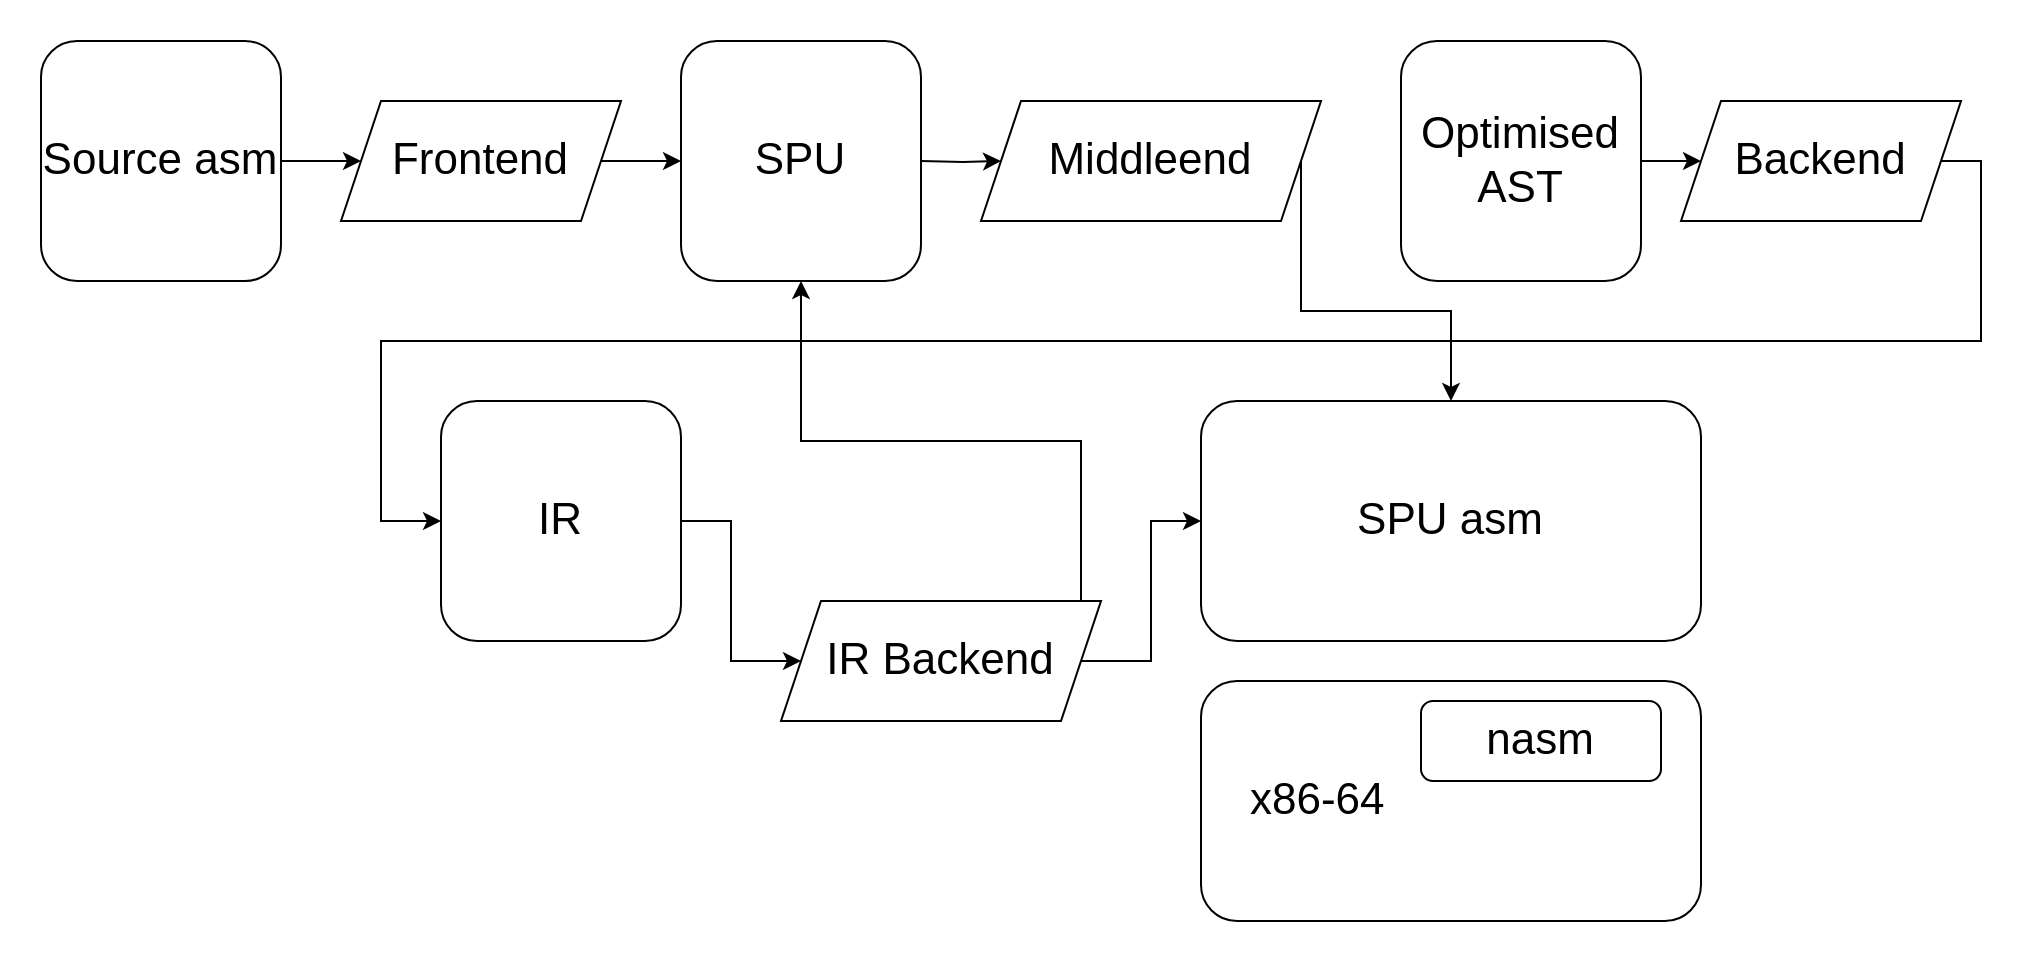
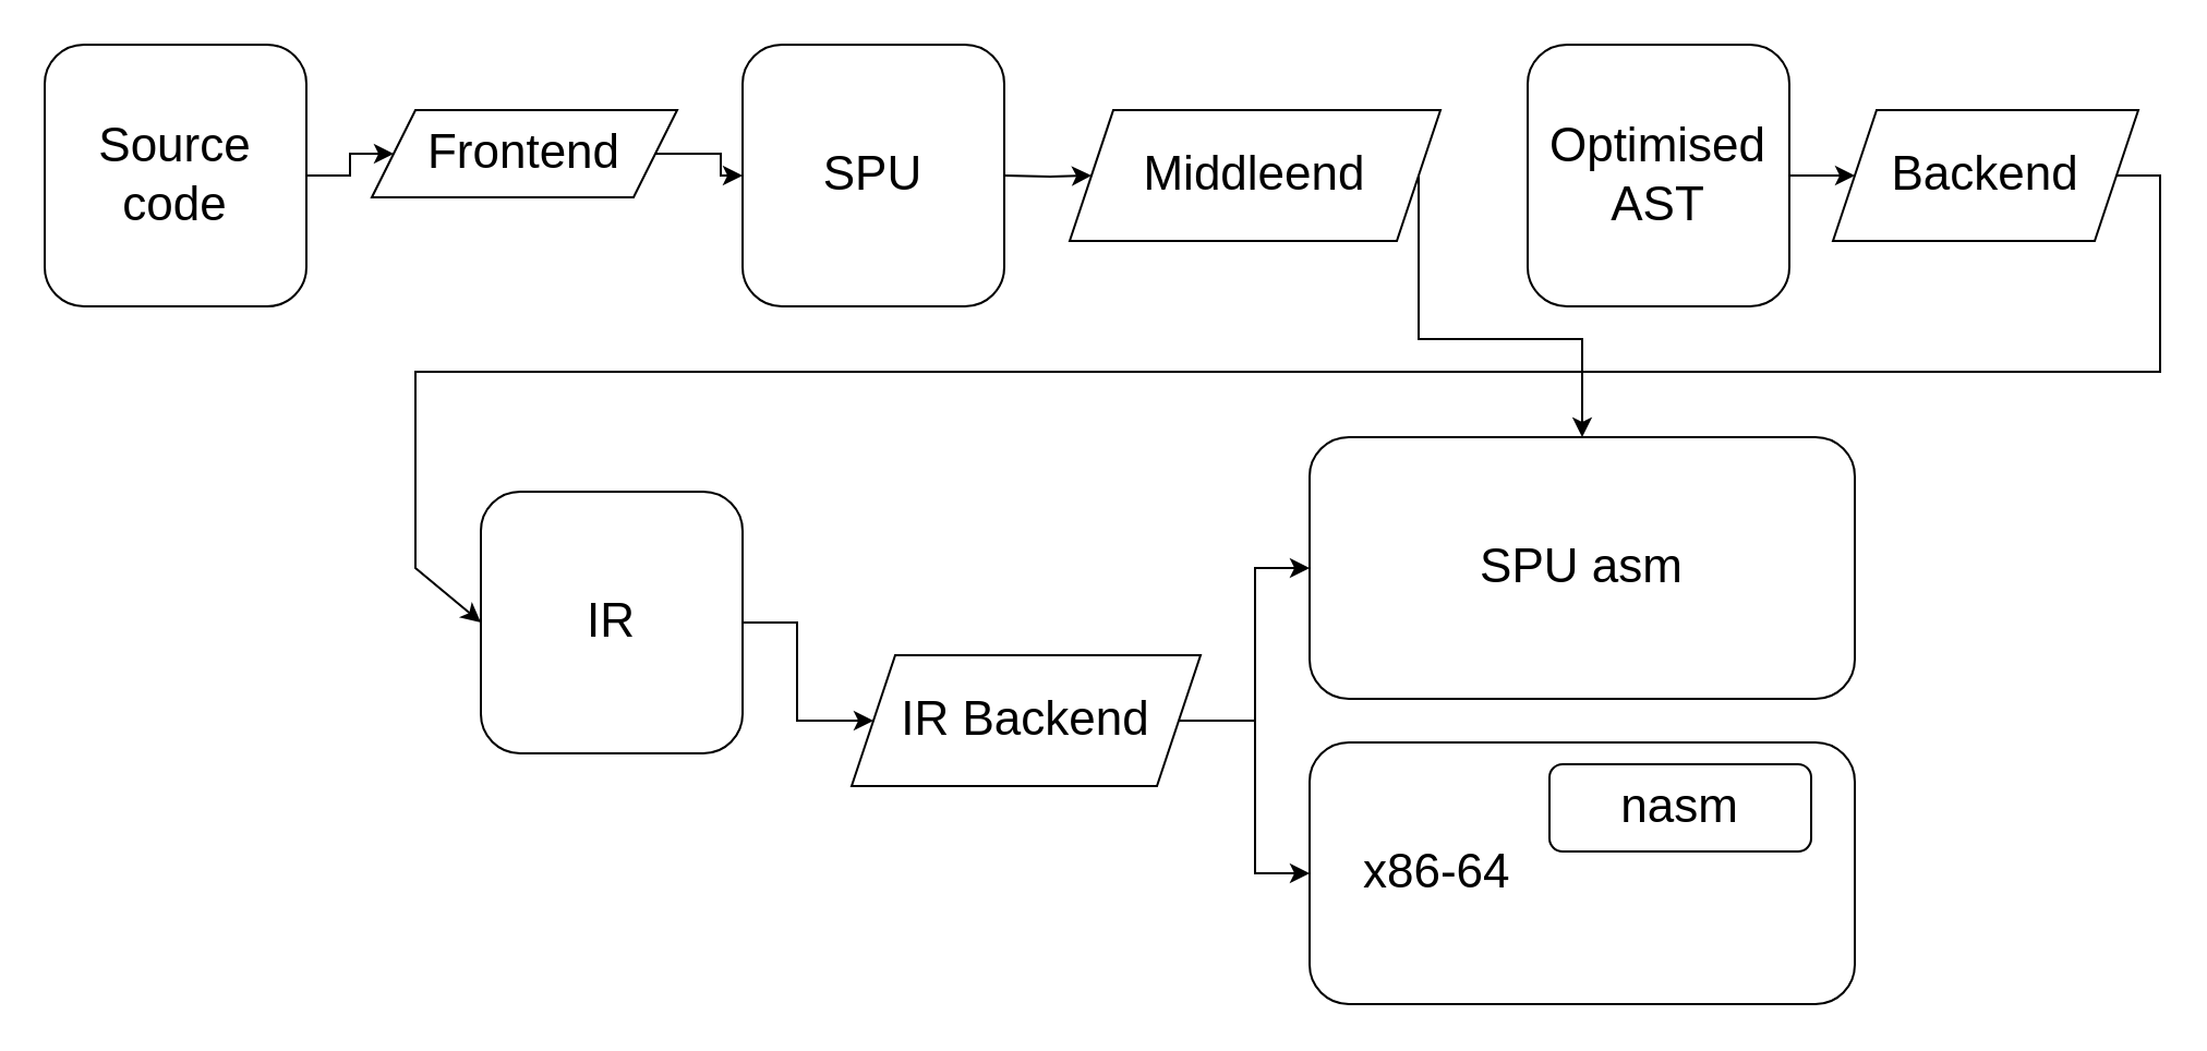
- <mxCell id="4" value="&lt;font style=&quot;font-size: 22px;&quot;&gt;Source asm&lt;/font&gt;" style="rounded=1;whiteSpace=wrap;html=1;" vertex="1" parent="1"><mxGeometry x="20" y="20" width="120" height="120" as="geometry" /></mxCell>
+ <mxCell id="4" value="&lt;font style=&quot;font-size: 22px;&quot;&gt;Source code&lt;/font&gt;" style="rounded=1;whiteSpace=wrap;html=1;" vertex="1" parent="1"><mxGeometry x="20" y="20" width="120" height="120" as="geometry" /></mxCell>
- <mxCell id="11" value="&lt;font style=&quot;font-size: 22px;&quot;&gt;Frontend&lt;/font&gt;" style="shape=parallelogram;perimeter=parallelogramPerimeter;whiteSpace=wrap;html=1;fixedSize=1;" vertex="1" parent="1"><mxGeometry x="170" y="50" width="140" height="60" as="geometry" /></mxCell>
+ <mxCell id="11" value="&lt;font style=&quot;font-size: 22px;&quot;&gt;Frontend&lt;/font&gt;" style="shape=parallelogram;perimeter=parallelogramPerimeter;whiteSpace=wrap;html=1;fixedSize=1;" vertex="1" parent="1"><mxGeometry x="170" y="50" width="140" height="40" as="geometry" /></mxCell>
- <mxCell id="17" style="edgeStyle=orthogonalEdgeStyle;rounded=0;orthogonalLoop=1;jettySize=auto;html=1;exitX=1;exitY=0.5;exitDx=0;exitDy=0;" edge="1" parent="1" source="18" target="5"><mxGeometry relative="1" as="geometry" /></mxCell>
+ <mxCell id="17" style="edgeStyle=orthogonalEdgeStyle;rounded=0;orthogonalLoop=1;jettySize=auto;html=1;exitX=1;exitY=0.5;exitDx=0;exitDy=0;entryX=0;entryY=0.5;entryDx=0;entryDy=0;" edge="1" parent="1" source="18" target="2"><mxGeometry relative="1" as="geometry" /></mxCell>
- <mxCell id="9" value="&lt;span style=&quot;font-size: 22px;&quot;&gt;IR&lt;/span&gt;" style="rounded=1;whiteSpace=wrap;html=1;fontSize=22;" vertex="1" parent="1"><mxGeometry x="220" y="200" width="120" height="120" as="geometry" /></mxCell>
+ <mxCell id="9" value="&lt;span style=&quot;font-size: 22px;&quot;&gt;IR&lt;/span&gt;" style="rounded=1;whiteSpace=wrap;html=1;fontSize=22;" vertex="1" parent="1"><mxGeometry x="220" y="225" width="120" height="120" as="geometry" /></mxCell>
